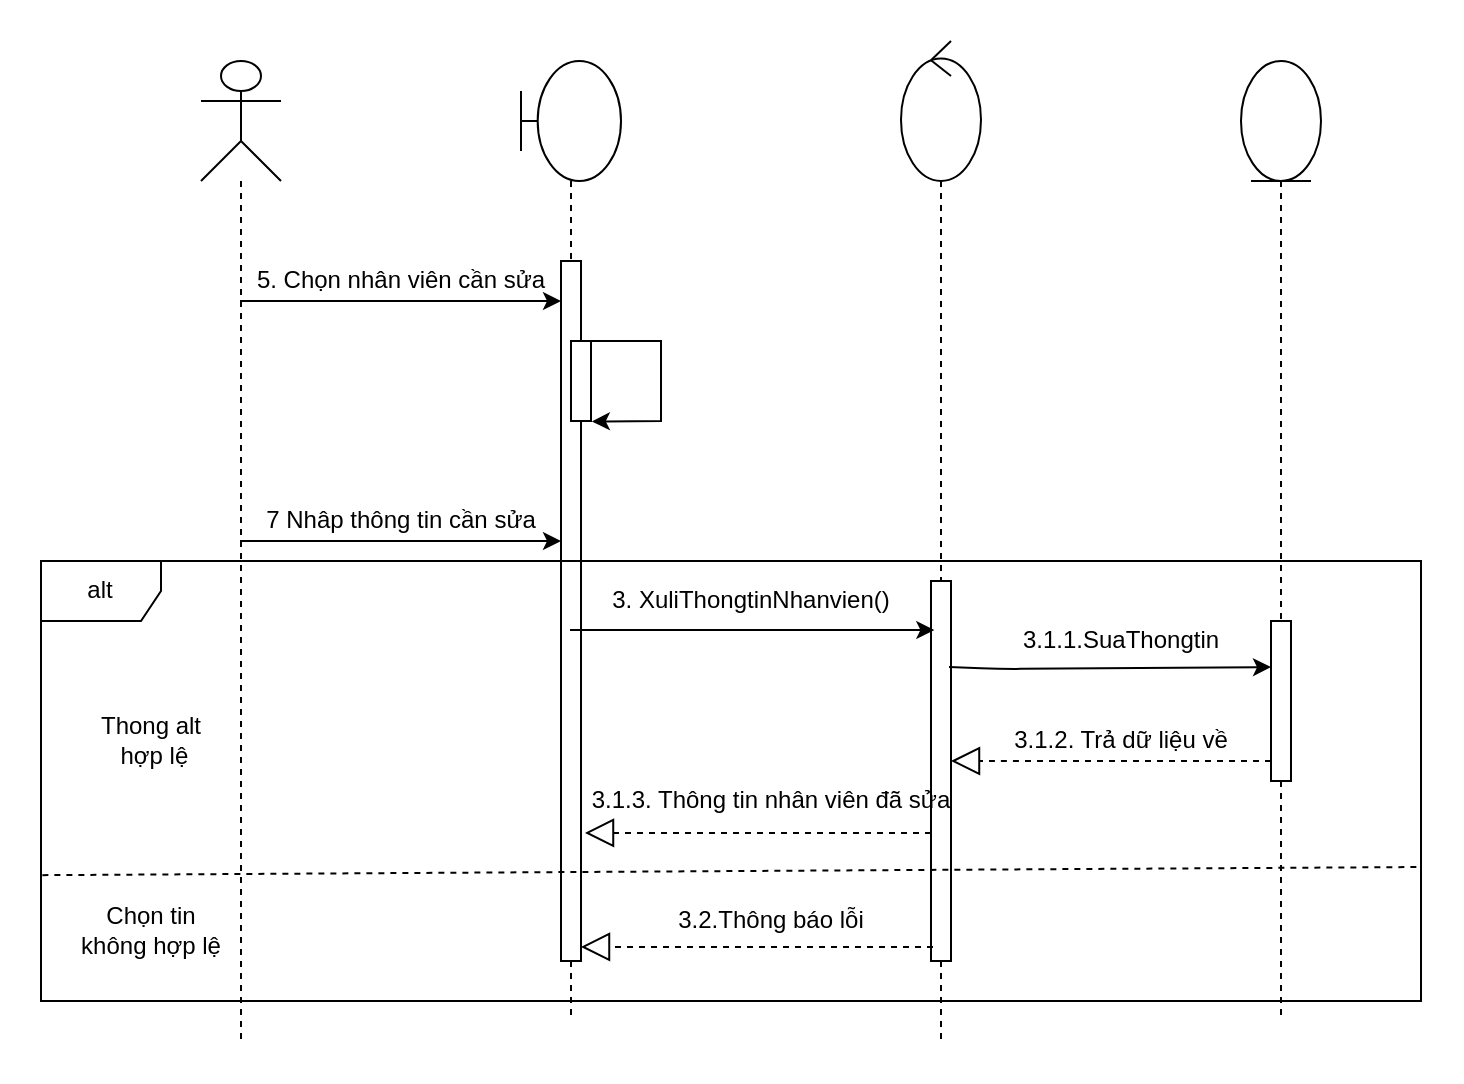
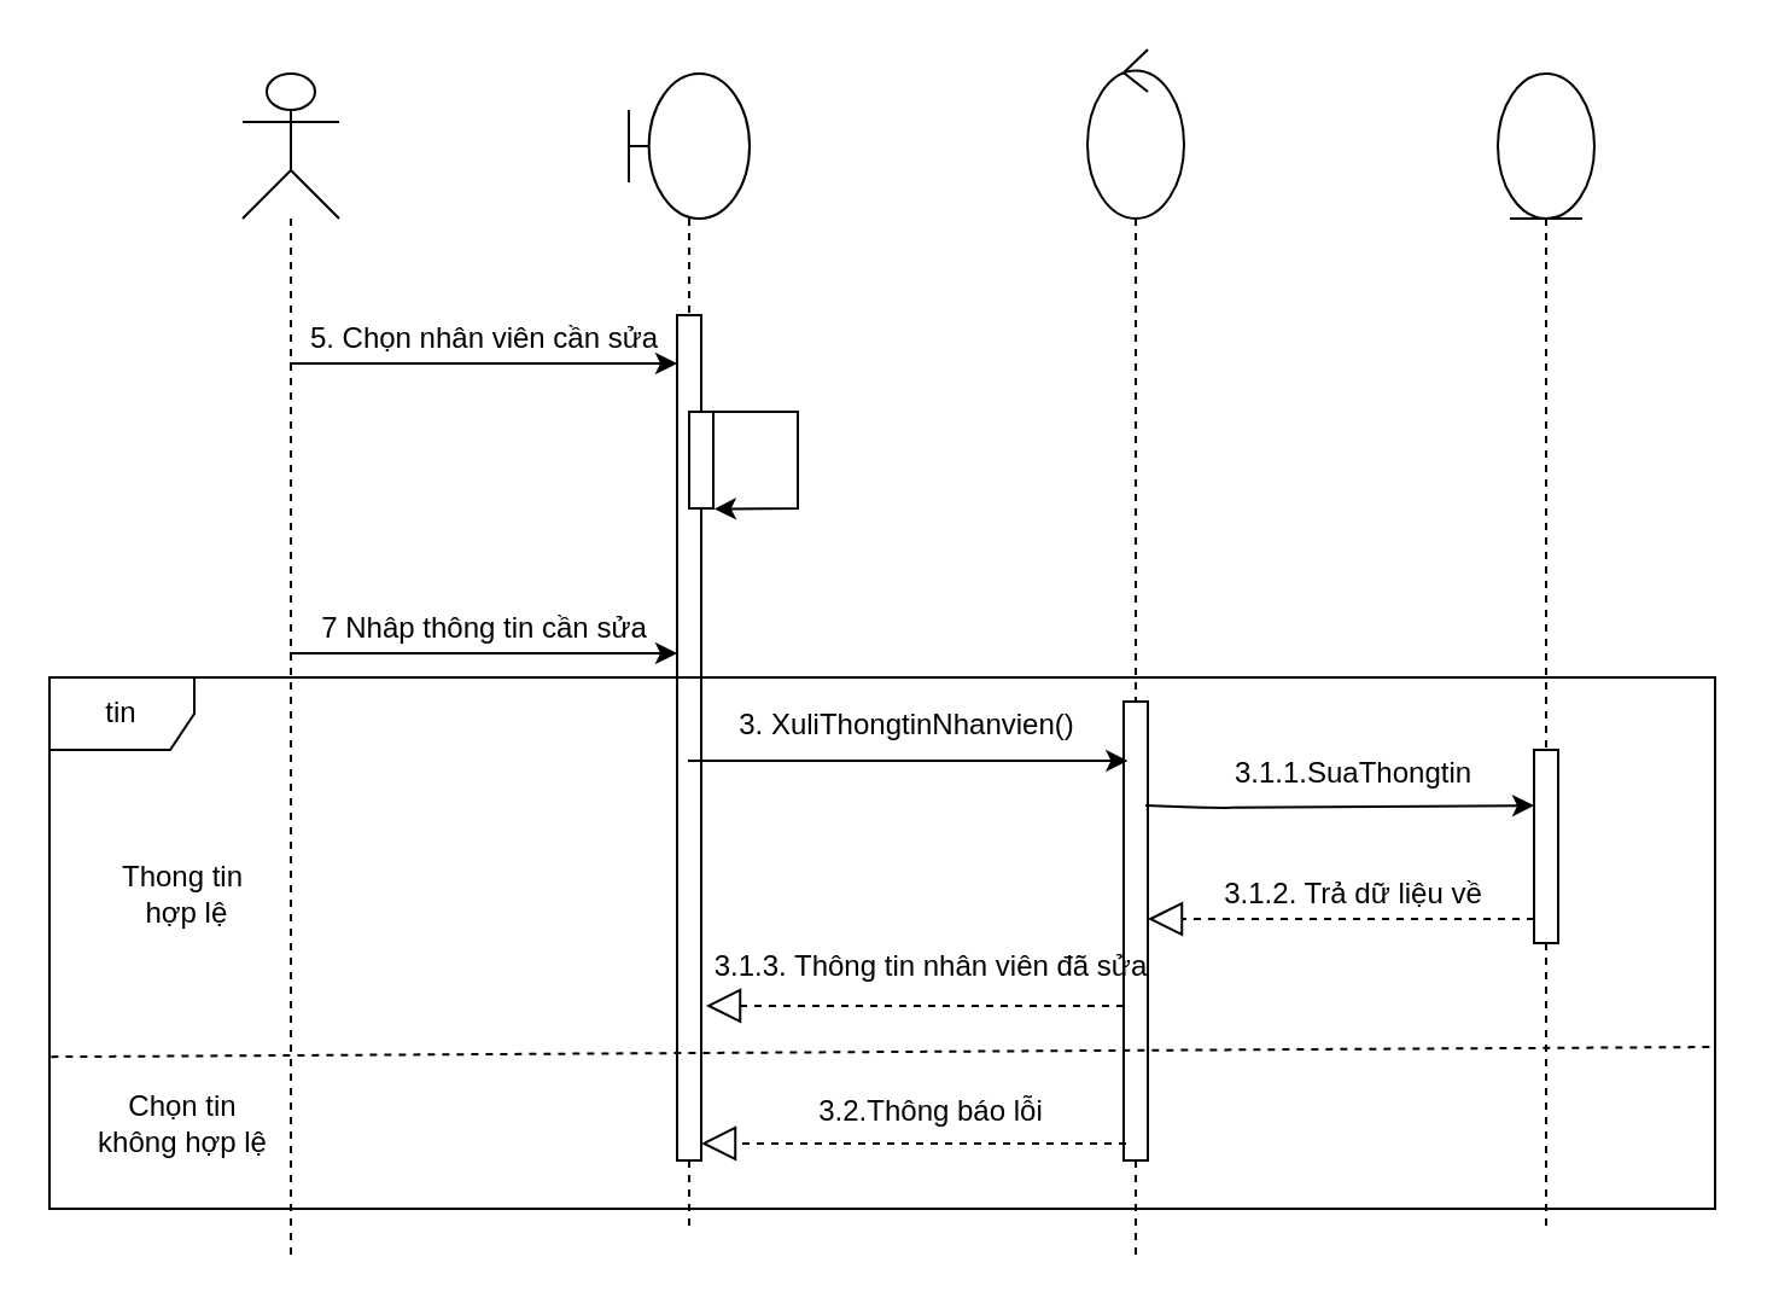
- <mxCell id="25" value="alt" style="shape=umlFrame;whiteSpace=wrap;html=1;" vertex="1" parent="1"><mxGeometry x="20" y="280" width="690" height="220" as="geometry" /></mxCell>
+ <mxCell id="25" value="tin" style="shape=umlFrame;whiteSpace=wrap;html=1;" vertex="1" parent="1"><mxGeometry x="20" y="280" width="690" height="220" as="geometry" /></mxCell>
- <mxCell id="27" value="Thong alt&lt;br&gt;&amp;nbsp;hợp lệ" style="text;html=1;align=center;verticalAlign=middle;resizable=0;points=[];autosize=1;" vertex="1" parent="1"><mxGeometry x="40" y="355" width="70" height="30" as="geometry" /></mxCell>
+ <mxCell id="27" value="Thong tin&lt;br&gt;&amp;nbsp;hợp lệ" style="text;html=1;align=center;verticalAlign=middle;resizable=0;points=[];autosize=1;" vertex="1" parent="1"><mxGeometry x="40" y="355" width="70" height="30" as="geometry" /></mxCell>
